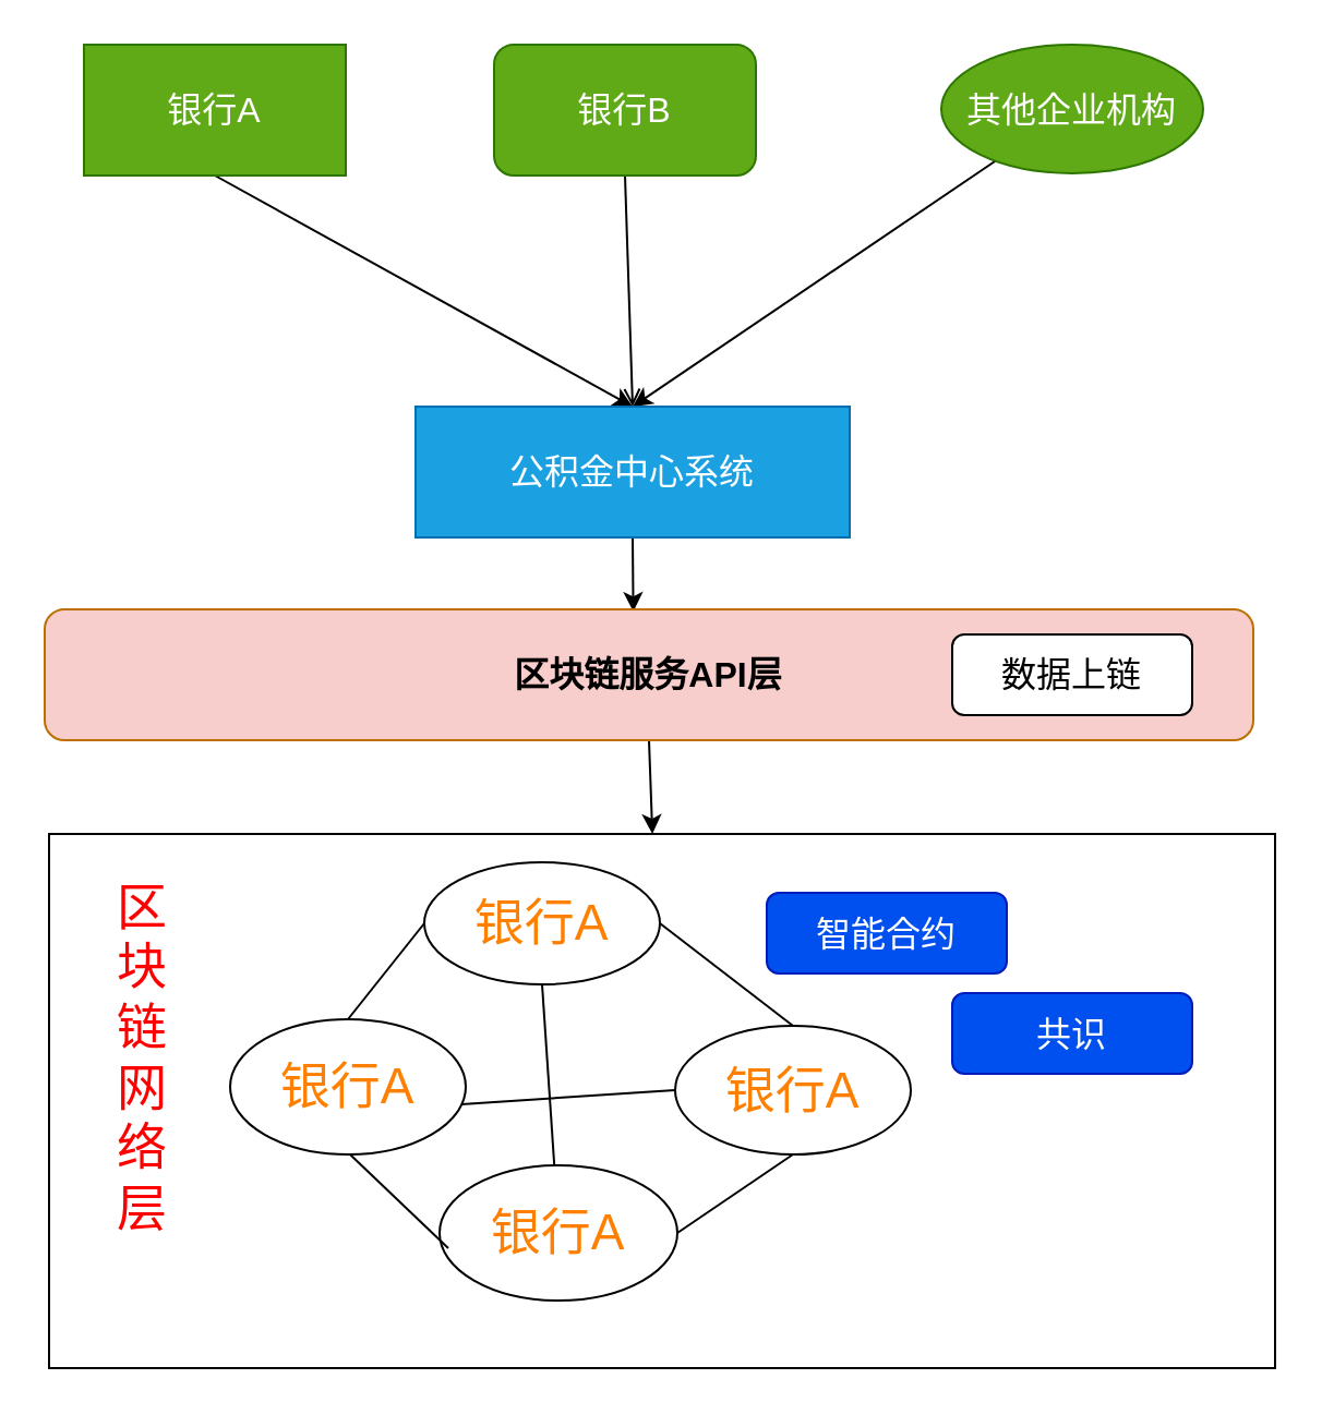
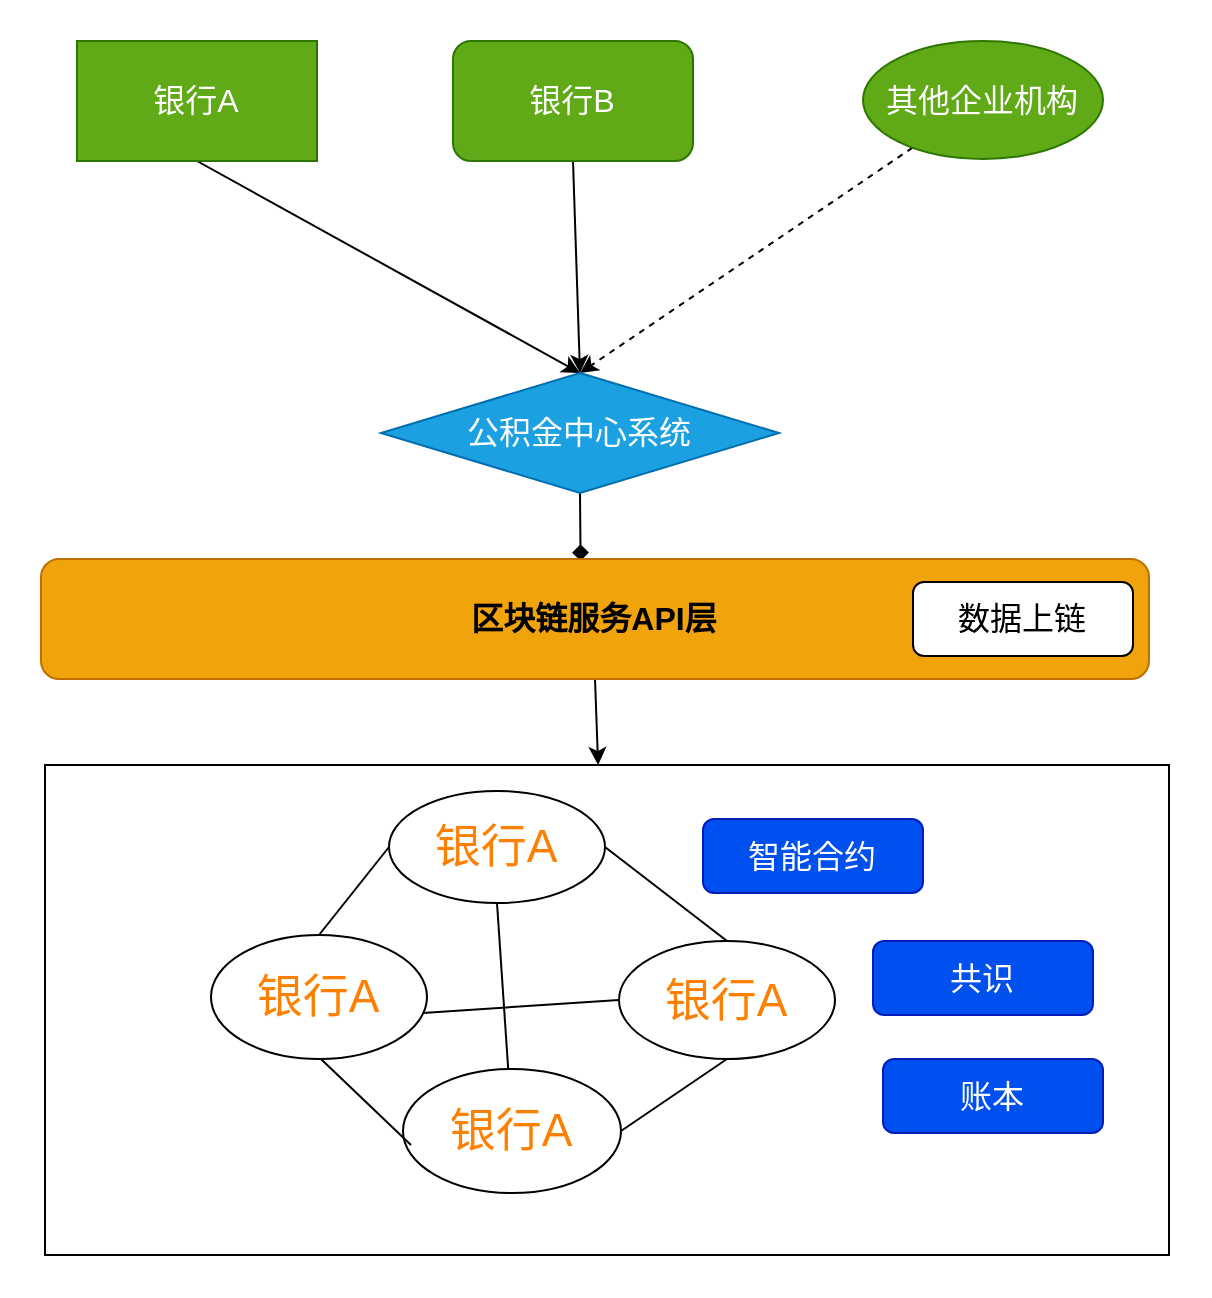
- <mxCell id="6" style="edgeStyle=none;html=1;entryX=0.5;entryY=0;entryDx=0;entryDy=0;fontSize=16;" edge="1" parent="1" source="7" target="9"><mxGeometry relative="1" as="geometry" /></mxCell>
+ <mxCell id="6" style="edgeStyle=none;html=1;entryX=0.5;entryY=0;entryDx=0;entryDy=0;fontSize=16;dashed=1;" edge="1" parent="1" source="7" target="9"><mxGeometry relative="1" as="geometry" /></mxCell>
- <mxCell id="4" style="edgeStyle=none;html=1;exitX=0.5;exitY=1;exitDx=0;exitDy=0;entryX=0.5;entryY=0;entryDx=0;entryDy=0;fontSize=16;endArrow=open;" edge="1" parent="1" source="5" target="9"><mxGeometry relative="1" as="geometry" /></mxCell>
+ <mxCell id="4" style="edgeStyle=none;html=1;exitX=0.5;exitY=1;exitDx=0;exitDy=0;entryX=0.5;entryY=0;entryDx=0;entryDy=0;fontSize=16;" edge="1" parent="1" source="5" target="9"><mxGeometry relative="1" as="geometry" /></mxCell>
- <mxCell id="9" value="公积金中心系统" style="rounded=0;whiteSpace=wrap;html=1;fontSize=16;fillColor=#1ba1e2;strokeColor=#006EAF;fontColor=#ffffff;" vertex="1" parent="1"><mxGeometry x="190" y="186" width="199" height="60" as="geometry" /></mxCell>
+ <mxCell id="9" value="公积金中心系统" style="rhombus;whiteSpace=wrap;html=1;fontSize=16;fillColor=#1ba1e2;strokeColor=#006EAF;fontColor=#ffffff;" vertex="1" parent="1"><mxGeometry x="190" y="186" width="199" height="60" as="geometry" /></mxCell>
- <mxCell id="8" style="edgeStyle=none;html=1;exitX=0.5;exitY=1;exitDx=0;exitDy=0;entryX=0.487;entryY=0.017;entryDx=0;entryDy=0;entryPerimeter=0;fontSize=16;" edge="1" parent="1" source="9" target="11"><mxGeometry relative="1" as="geometry" /></mxCell>
+ <mxCell id="8" style="edgeStyle=none;html=1;exitX=0.5;exitY=1;exitDx=0;exitDy=0;entryX=0.487;entryY=0.017;entryDx=0;entryDy=0;entryPerimeter=0;fontSize=16;endArrow=diamond;" edge="1" parent="1" source="9" target="11"><mxGeometry relative="1" as="geometry" /></mxCell>
- <mxCell id="11" value="&lt;b&gt;区块链服务API层&lt;/b&gt;" style="rounded=1;whiteSpace=wrap;html=1;fontSize=16;fillColor=#f8cecc;strokeColor=#BD7000;fontColor=#000000;" vertex="1" parent="1"><mxGeometry x="20" y="279" width="554" height="60" as="geometry" /></mxCell>
+ <mxCell id="11" value="&lt;b&gt;区块链服务API层&lt;/b&gt;" style="rounded=1;whiteSpace=wrap;html=1;fontSize=16;fillColor=#f0a30a;strokeColor=#BD7000;fontColor=#000000;" vertex="1" parent="1"><mxGeometry x="20" y="279" width="554" height="60" as="geometry" /></mxCell>
- <mxCell id="12" value="数据上链" style="rounded=1;whiteSpace=wrap;html=1;fontSize=16;" vertex="1" parent="1"><mxGeometry x="436" y="290.5" width="110" height="37" as="geometry" /></mxCell>
+ <mxCell id="12" value="数据上链" style="rounded=1;whiteSpace=wrap;html=1;fontSize=16;" vertex="1" parent="1"><mxGeometry x="456" y="290.5" width="110" height="37" as="geometry" /></mxCell>
- <mxCell id="26" value="共识" style="rounded=1;whiteSpace=wrap;html=1;fontSize=16;fillColor=#0050ef;strokeColor=#001DBC;fontColor=#ffffff;" vertex="1" parent="1"><mxGeometry x="436" y="455" width="110" height="37" as="geometry" /></mxCell>
+ <mxCell id="26" value="共识" style="rounded=1;whiteSpace=wrap;html=1;fontSize=16;fillColor=#0050ef;strokeColor=#001DBC;fontColor=#ffffff;" vertex="1" parent="1"><mxGeometry x="436" y="470" width="110" height="37" as="geometry" /></mxCell>
- <mxCell id="14" value="区&lt;br style=&quot;font-size: 23px;&quot;&gt;块&lt;br style=&quot;font-size: 23px;&quot;&gt;链&lt;br style=&quot;font-size: 23px;&quot;&gt;网&lt;br style=&quot;font-size: 23px;&quot;&gt;络&lt;br style=&quot;font-size: 23px;&quot;&gt;层" style="text;html=1;strokeColor=none;fillColor=none;align=center;verticalAlign=middle;whiteSpace=wrap;rounded=0;fontSize=23;fontColor=#FF0000;" vertex="1" parent="1"><mxGeometry x="45" y="475" width="40" height="20" as="geometry" /></mxCell>
+ <mxCell id="27" value="账本" style="rounded=1;whiteSpace=wrap;html=1;fontSize=16;fillColor=#0050ef;strokeColor=#001DBC;fontColor=#ffffff;" vertex="1" parent="1"><mxGeometry x="441" y="529" width="110" height="37" as="geometry" /></mxCell>
